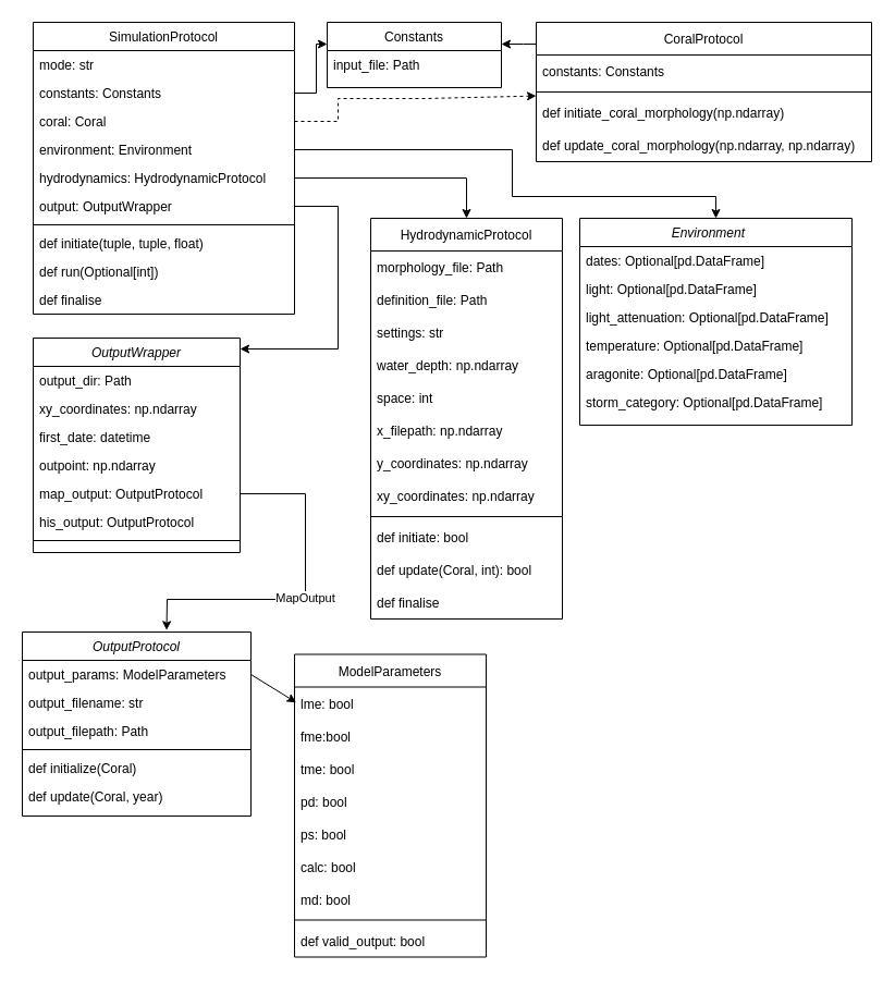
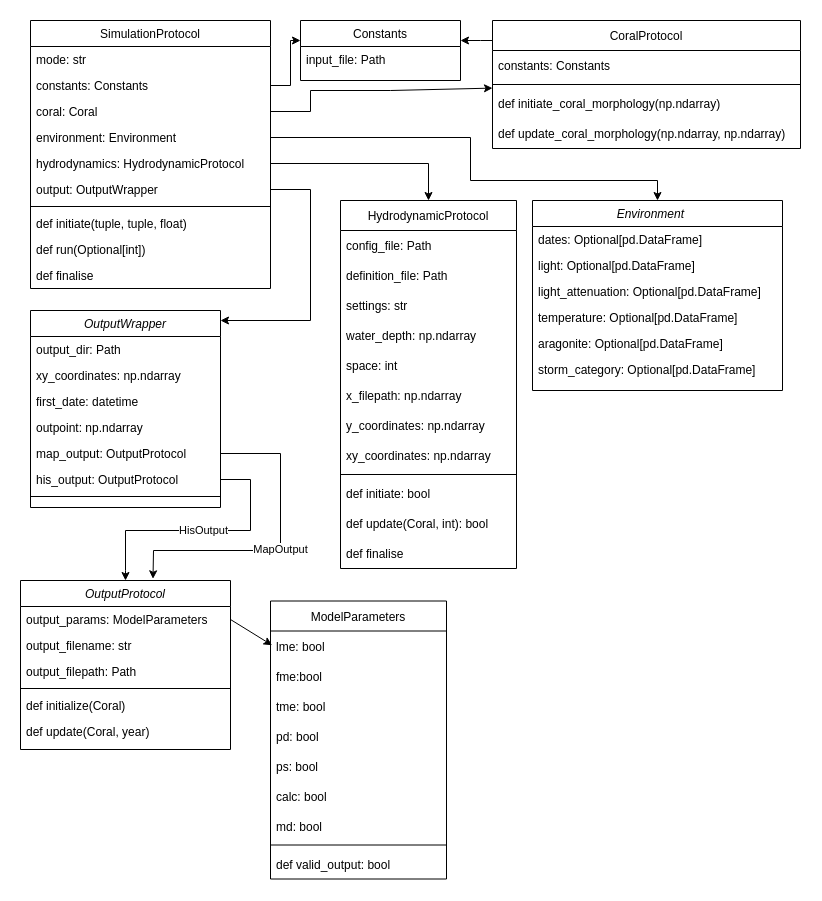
- <mxCell id="70" value="" style="endArrow=classic;html=1;rounded=0;exitX=1;exitY=0.5;exitDx=0;exitDy=0;dashed=1;" parent="1" source="14" target="64" edge="1"><mxGeometry width="50" height="50" relative="1" as="geometry"><mxPoint x="810" y="440" as="sourcePoint" /><mxPoint x="860" y="390" as="targetPoint" /><Array as="points"><mxPoint x="310" y="111" /><mxPoint x="310" y="90" /><mxPoint x="390" y="90" /></Array></mxGeometry></mxCell>
+ <mxCell id="70" value="" style="endArrow=classic;html=1;rounded=0;exitX=1;exitY=0.5;exitDx=0;exitDy=0;" parent="1" source="14" target="64" edge="1"><mxGeometry width="50" height="50" relative="1" as="geometry"><mxPoint x="810" y="440" as="sourcePoint" /><mxPoint x="860" y="390" as="targetPoint" /><Array as="points"><mxPoint x="310" y="111" /><mxPoint x="310" y="90" /><mxPoint x="390" y="90" /></Array></mxGeometry></mxCell>
- <mxCell id="50" value="morphology_file: Path" style="text;strokeColor=none;fillColor=none;align=left;verticalAlign=middle;spacingLeft=4;spacingRight=4;overflow=hidden;points=[[0,0.5],[1,0.5]];portConstraint=eastwest;rotatable=0;" parent="49" vertex="1"><mxGeometry y="30" width="176" height="30" as="geometry" /></mxCell>
+ <mxCell id="50" value="config_file: Path" style="text;strokeColor=none;fillColor=none;align=left;verticalAlign=middle;spacingLeft=4;spacingRight=4;overflow=hidden;points=[[0,0.5],[1,0.5]];portConstraint=eastwest;rotatable=0;" parent="49" vertex="1"><mxGeometry y="30" width="176" height="30" as="geometry" /></mxCell>
+ <mxCell id="72" value="HisOutput" style="endArrow=classic;html=1;rounded=0;exitX=1;exitY=0.5;exitDx=0;exitDy=0;entryX=0.5;entryY=0;entryDx=0;entryDy=0;" parent="1" source="29" target="31" edge="1"><mxGeometry width="50" height="50" relative="1" as="geometry"><mxPoint x="810" y="510" as="sourcePoint" /><mxPoint x="860" y="460" as="targetPoint" /><Array as="points"><mxPoint x="250" y="479" /><mxPoint x="250" y="530" /><mxPoint x="125" y="530" /><mxPoint x="125" y="570" /></Array></mxGeometry></mxCell>
